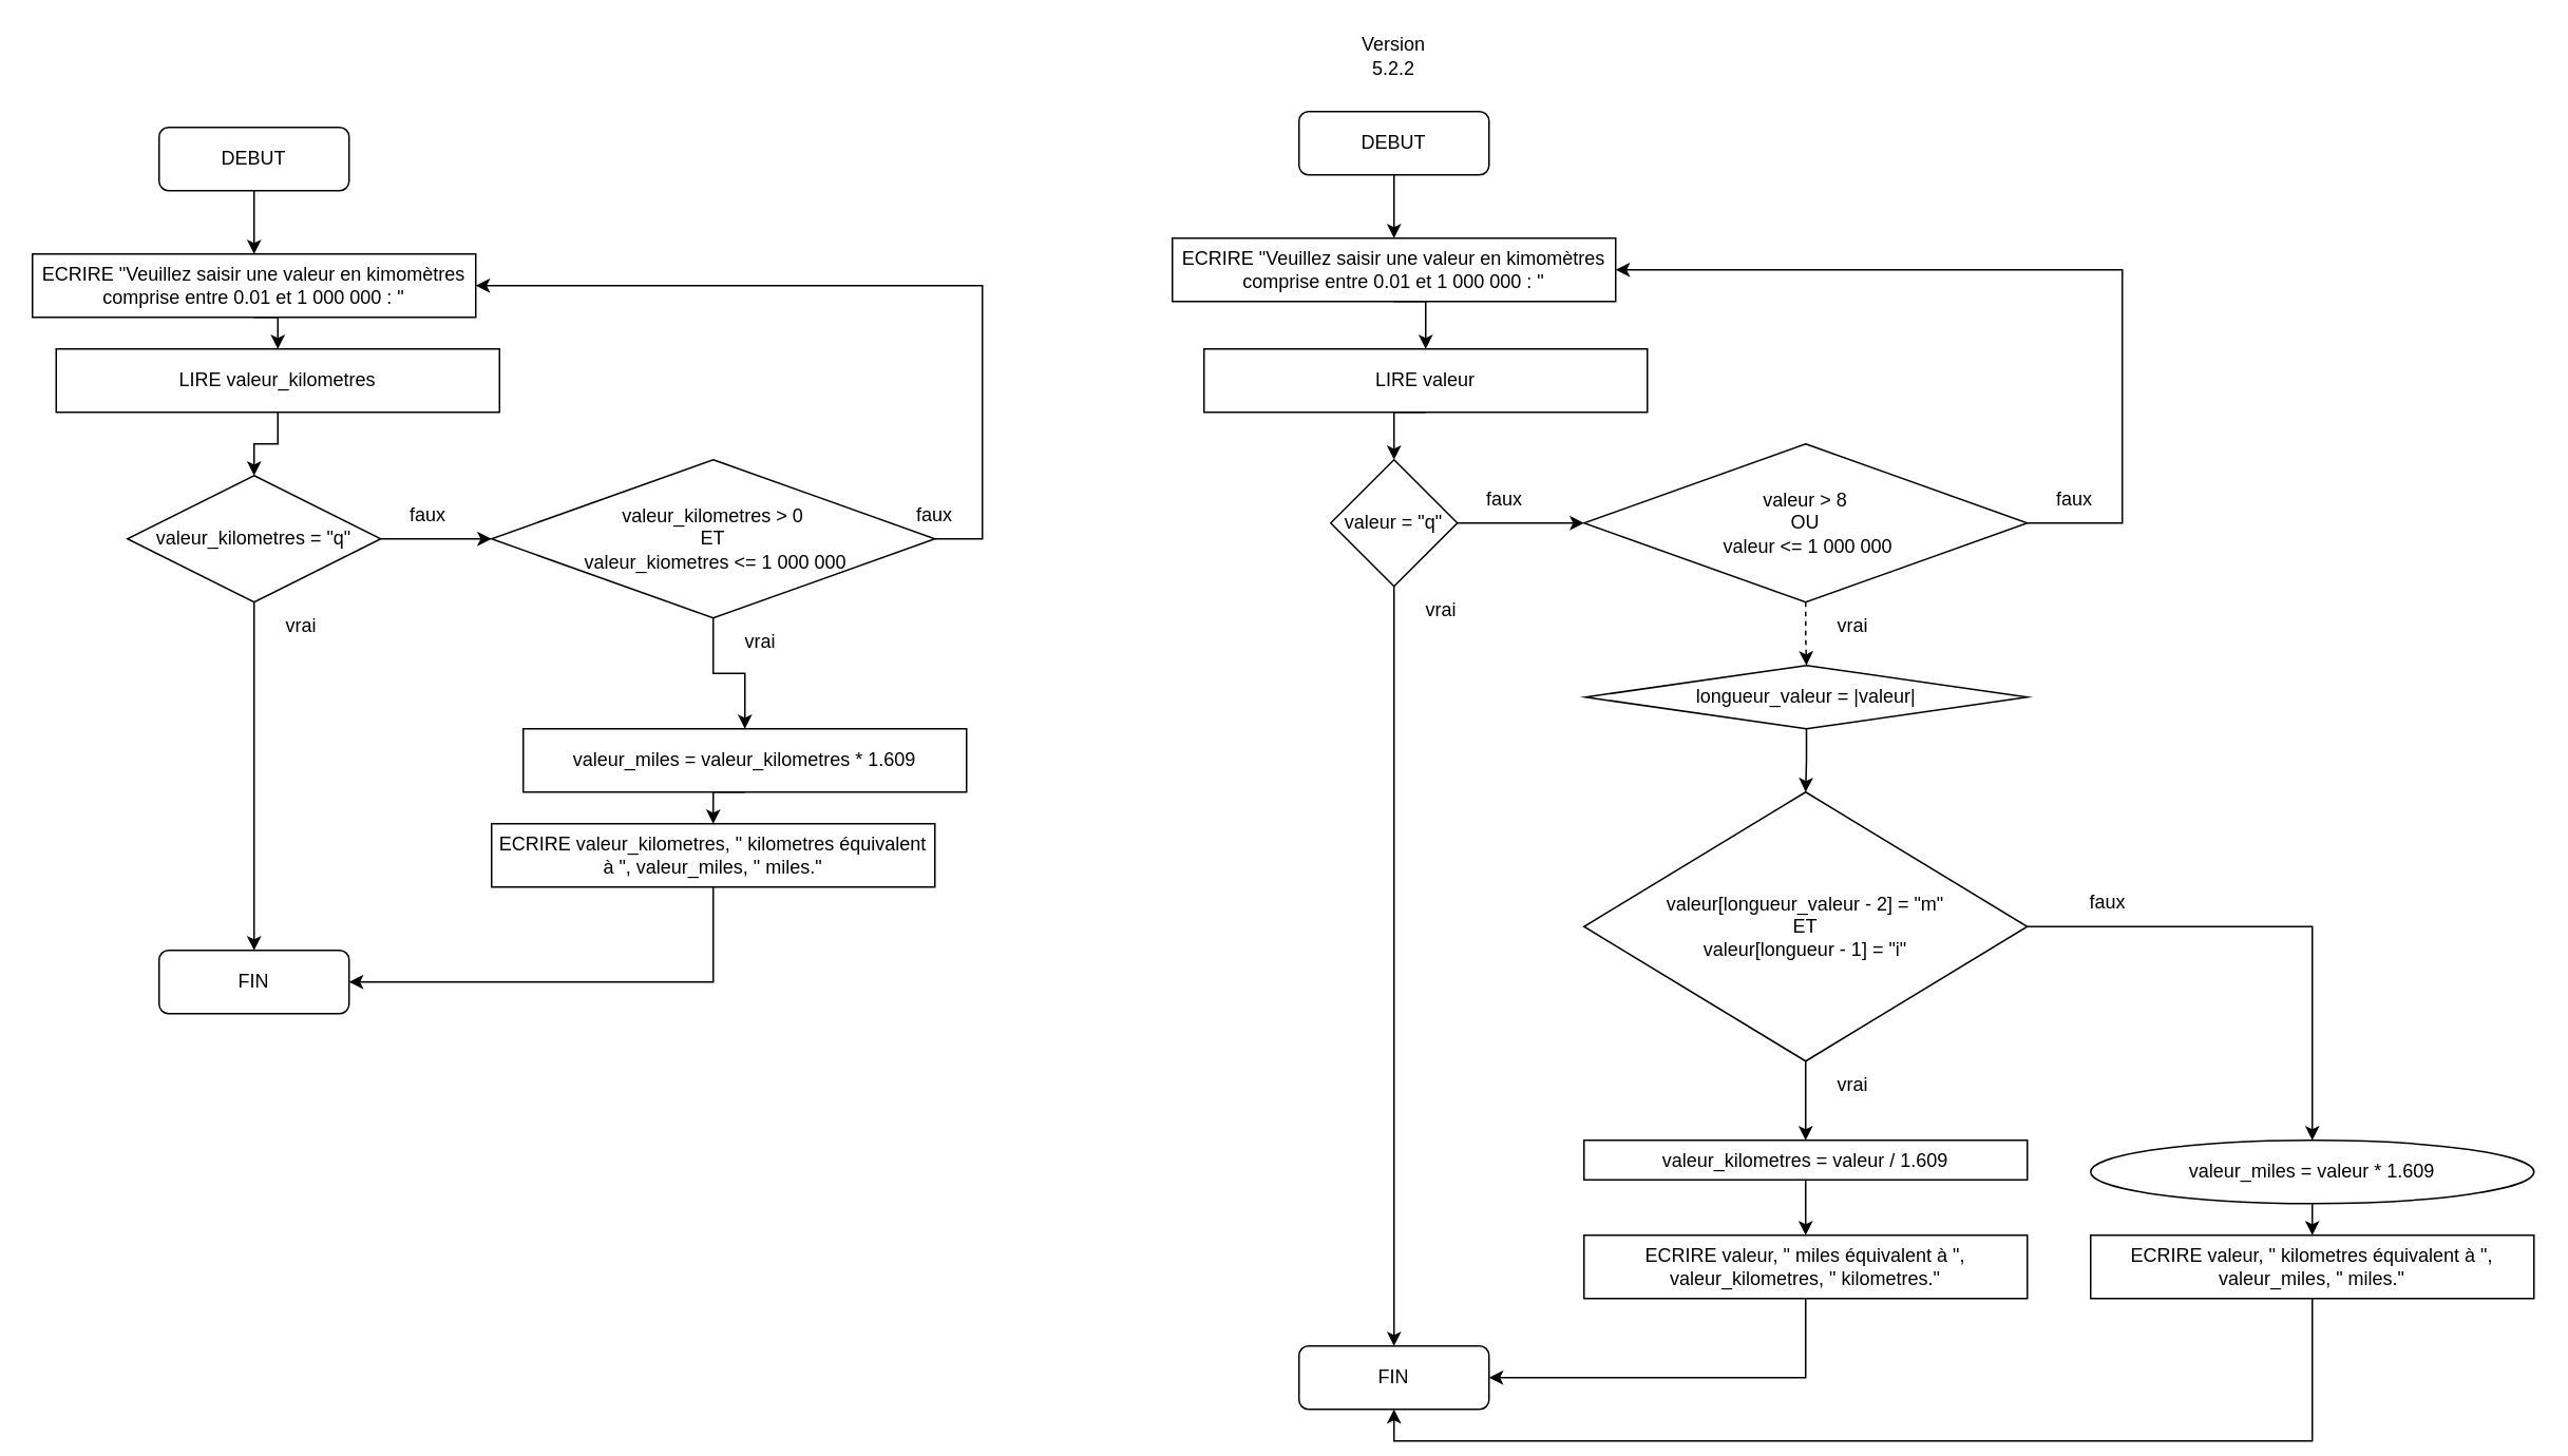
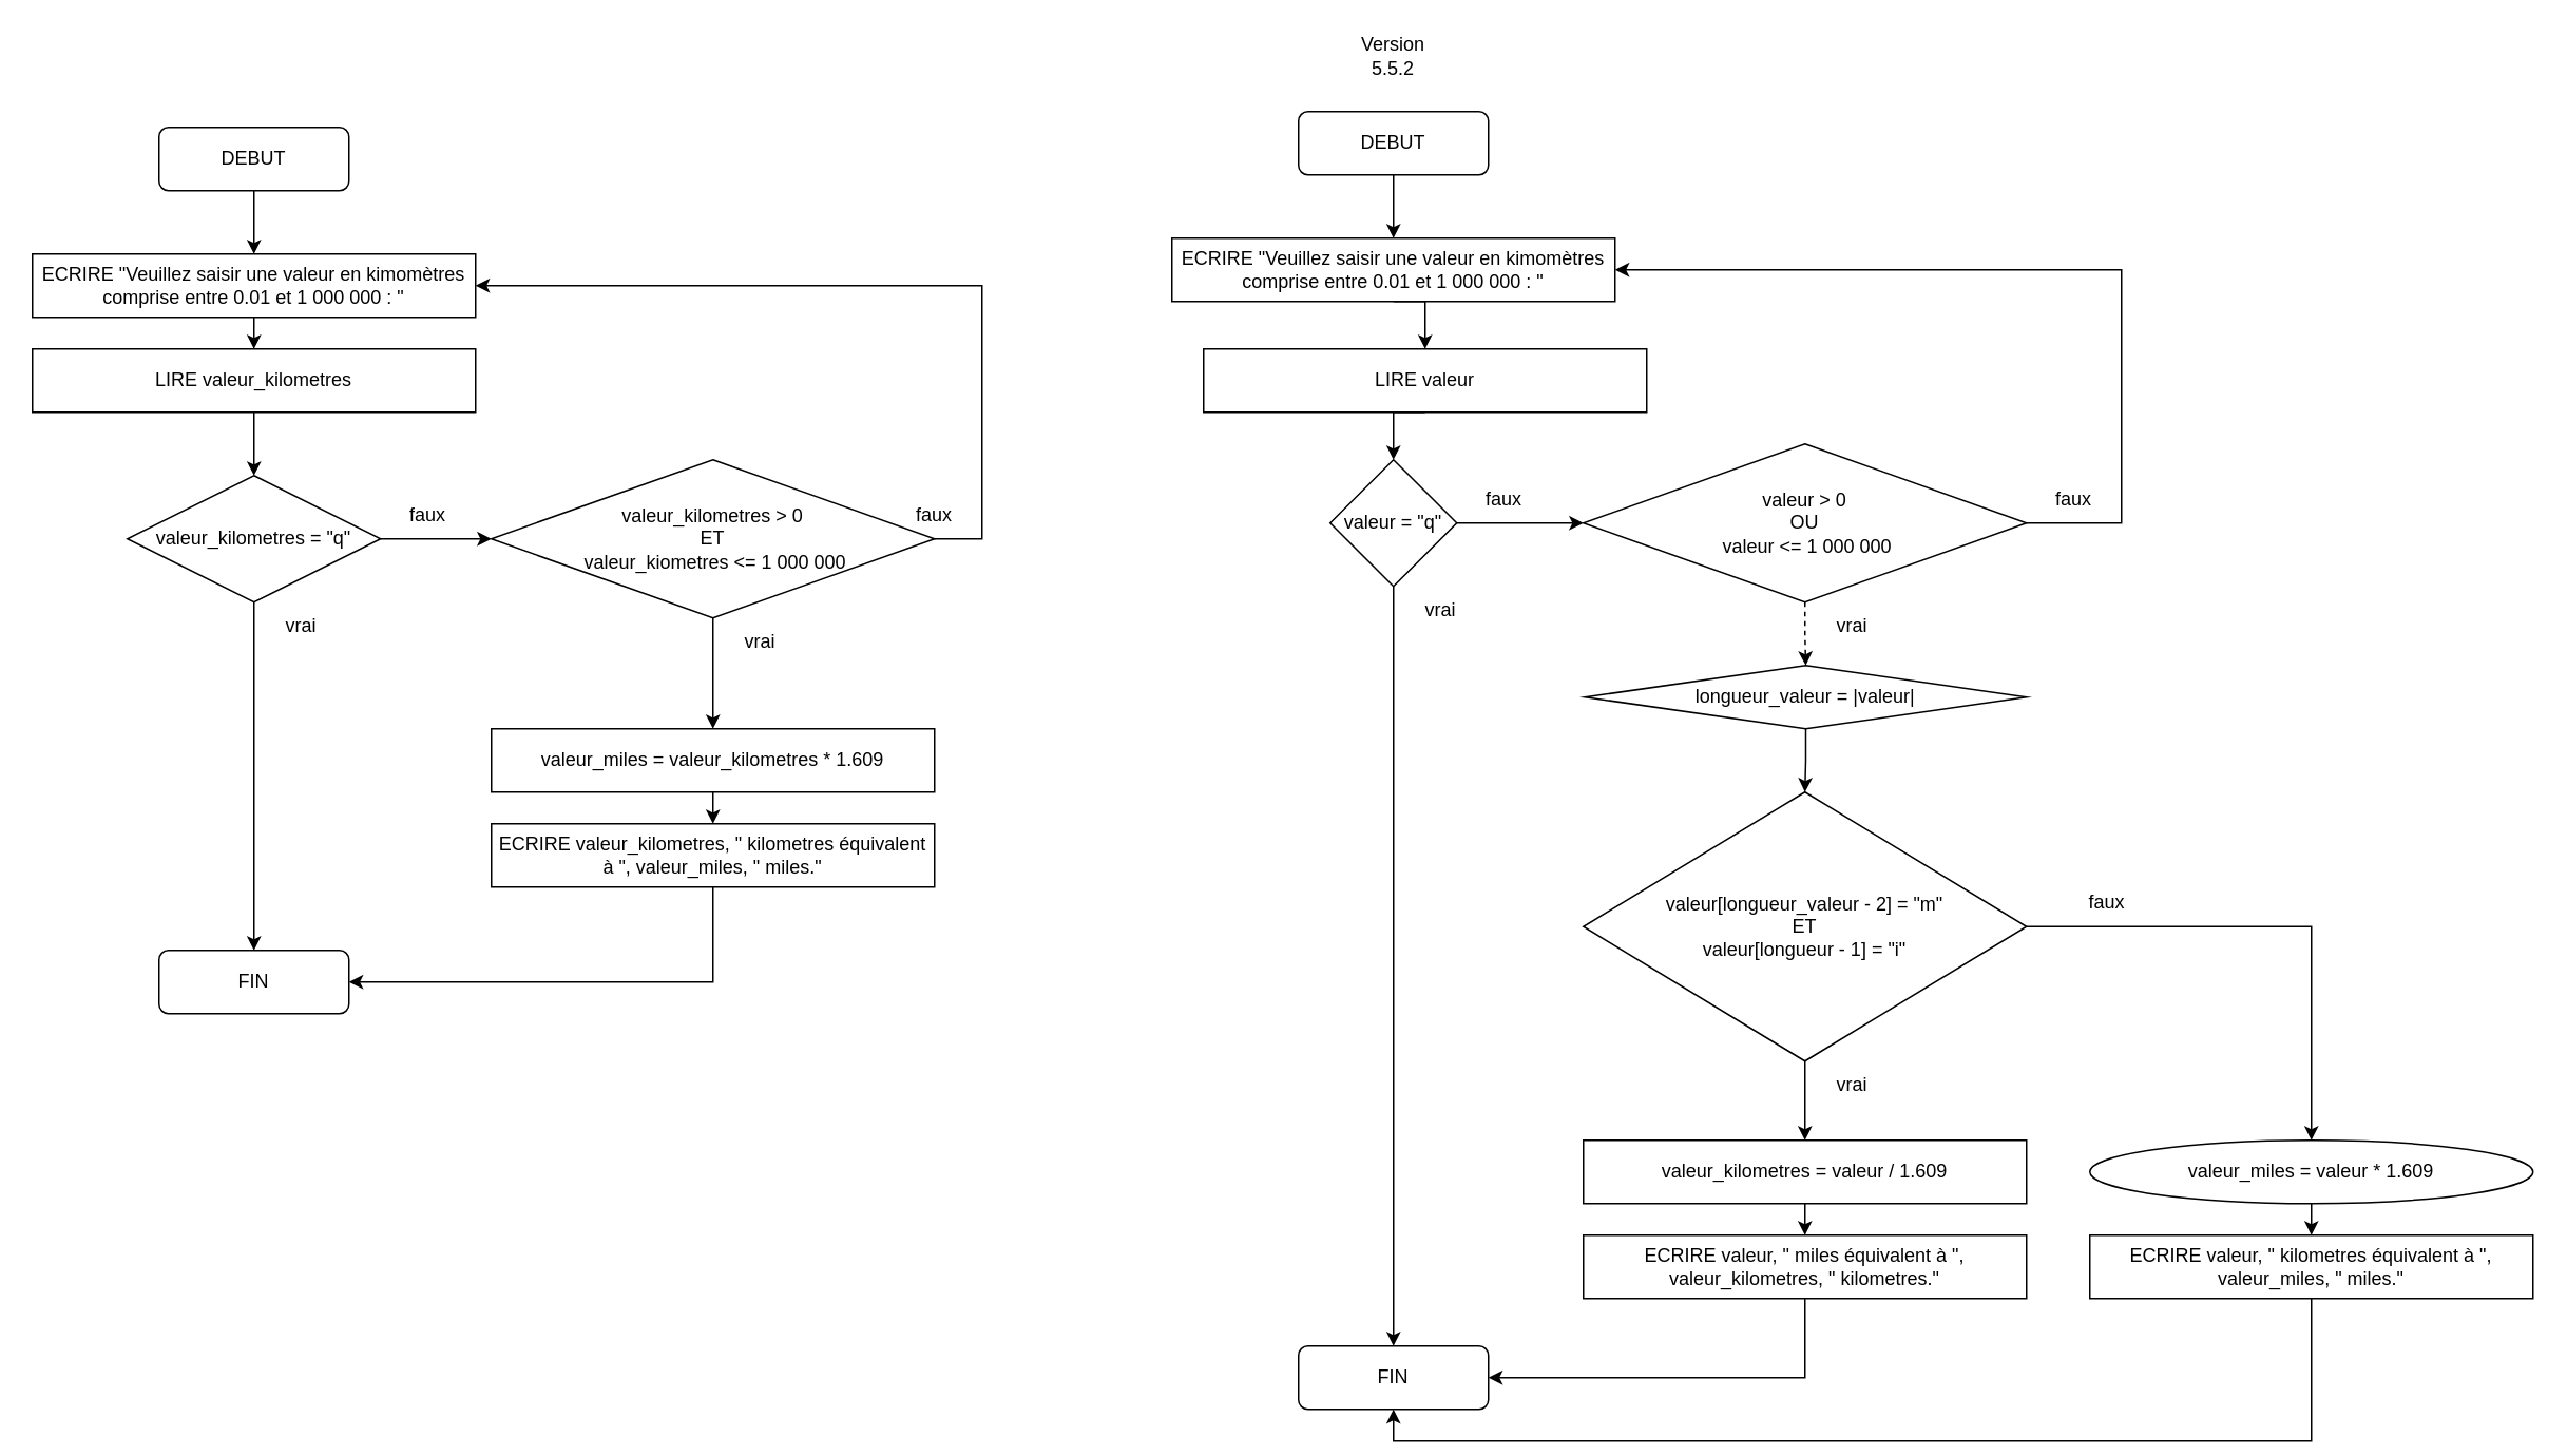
- <mxCell id="44" value="Version 5.2.2" style="text;html=1;strokeColor=none;fillColor=none;align=center;verticalAlign=middle;whiteSpace=wrap;rounded=0;" parent="1" vertex="1"><mxGeometry x="850" y="20" width="60" height="30" as="geometry" /></mxCell>
+ <mxCell id="44" value="Version 5.5.2" style="text;html=1;strokeColor=none;fillColor=none;align=center;verticalAlign=middle;whiteSpace=wrap;rounded=0;" parent="1" vertex="1"><mxGeometry x="850" y="20" width="60" height="30" as="geometry" /></mxCell>
- <mxCell id="7" value="LIRE valeur_kilometres" style="rounded=0;whiteSpace=wrap;html=1;fillColor=none;" parent="1" vertex="1"><mxGeometry x="35" y="220" width="280" height="40" as="geometry" /></mxCell>
+ <mxCell id="7" value="LIRE valeur_kilometres" style="rounded=0;whiteSpace=wrap;html=1;fillColor=none;" parent="1" vertex="1"><mxGeometry x="20" y="220" width="280" height="40" as="geometry" /></mxCell>
- <mxCell id="39" value="valeur &amp;gt; 8 &lt;br&gt;OU&lt;br&gt;&amp;nbsp;valeur &amp;lt;= 1 000 000" style="rhombus;whiteSpace=wrap;html=1;fillColor=none;" parent="1" vertex="1"><mxGeometry x="1000" y="280" width="280" height="100" as="geometry" /></mxCell>
+ <mxCell id="39" value="valeur &amp;gt; 0 &lt;br&gt;OU&lt;br&gt;&amp;nbsp;valeur &amp;lt;= 1 000 000" style="rhombus;whiteSpace=wrap;html=1;fillColor=none;" parent="1" vertex="1"><mxGeometry x="1000" y="280" width="280" height="100" as="geometry" /></mxCell>
- <mxCell id="12" value="valeur_miles = valeur_kilometres * 1.609" style="rounded=0;whiteSpace=wrap;html=1;fillColor=none;" parent="1" vertex="1"><mxGeometry x="330" y="460" width="280" height="40" as="geometry" /></mxCell>
+ <mxCell id="12" value="valeur_miles = valeur_kilometres * 1.609" style="rounded=0;whiteSpace=wrap;html=1;fillColor=none;" parent="1" vertex="1"><mxGeometry x="310" y="460" width="280" height="40" as="geometry" /></mxCell>
- <mxCell id="51" value="valeur_kilometres = valeur / 1.609" style="rounded=0;whiteSpace=wrap;html=1;fillColor=none;" parent="1" vertex="1"><mxGeometry x="1000" y="720" width="280" height="25" as="geometry" /></mxCell>
+ <mxCell id="51" value="valeur_kilometres = valeur / 1.609" style="rounded=0;whiteSpace=wrap;html=1;fillColor=none;" parent="1" vertex="1"><mxGeometry x="1000" y="720" width="280" height="40" as="geometry" /></mxCell>
